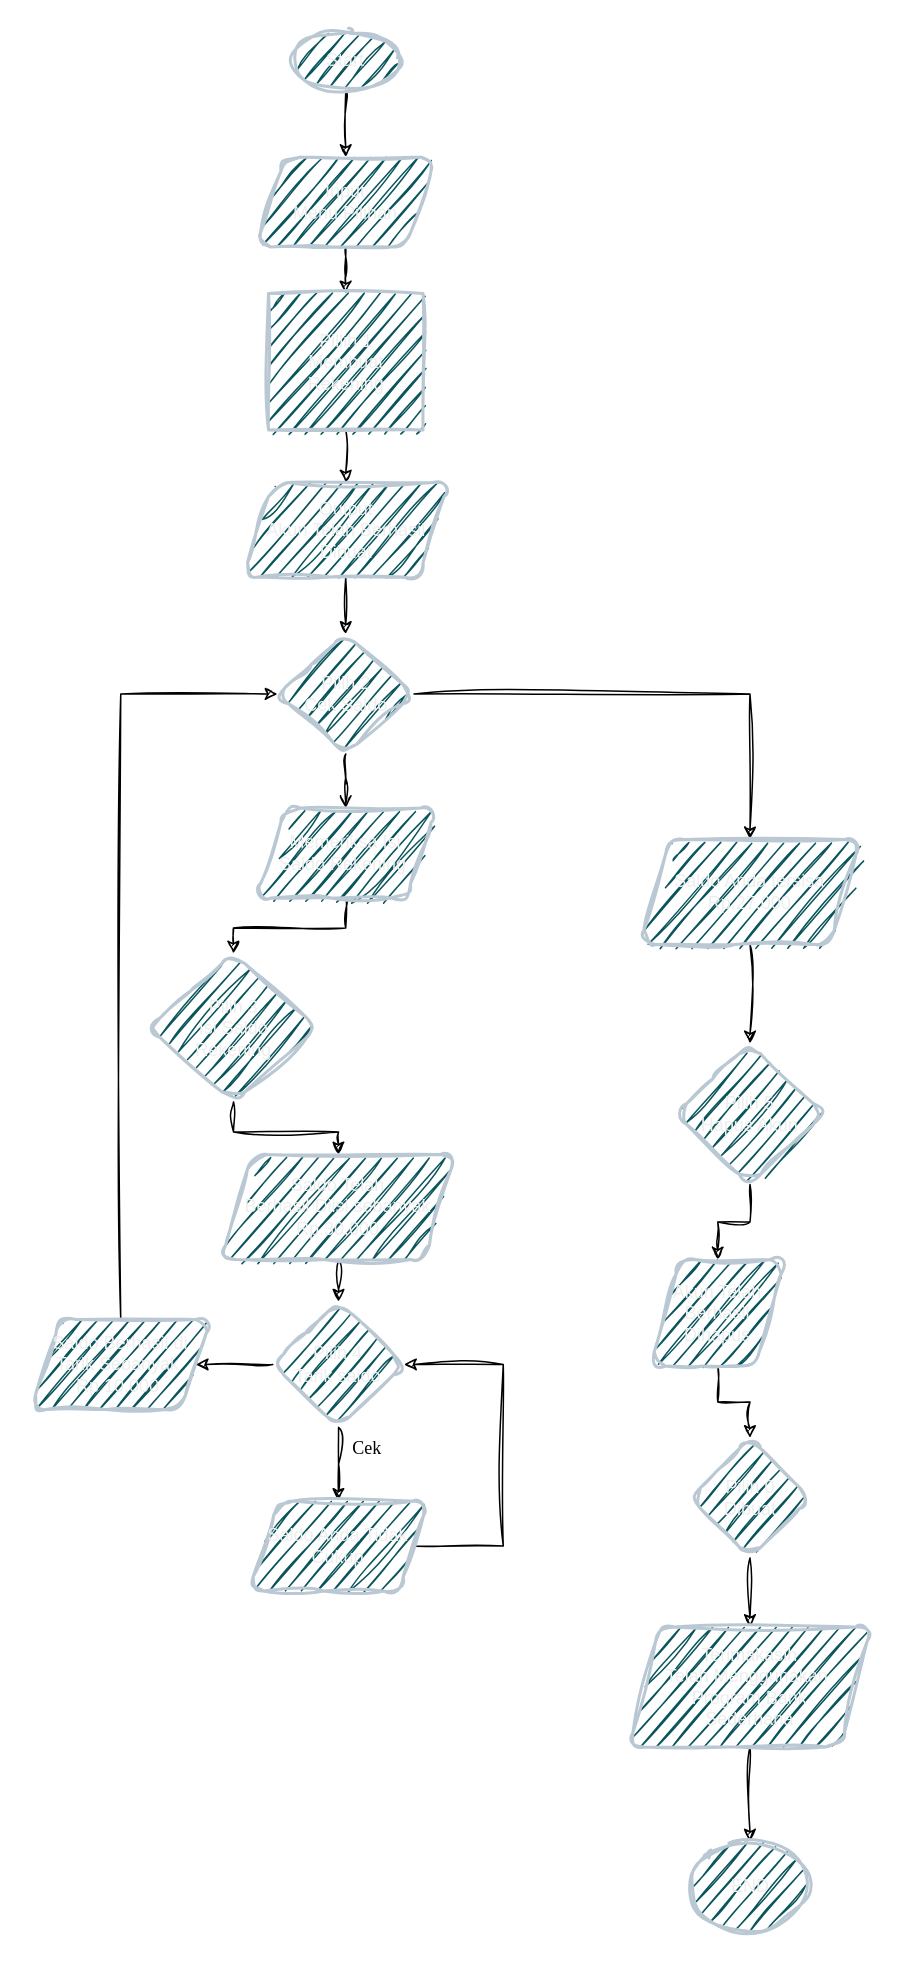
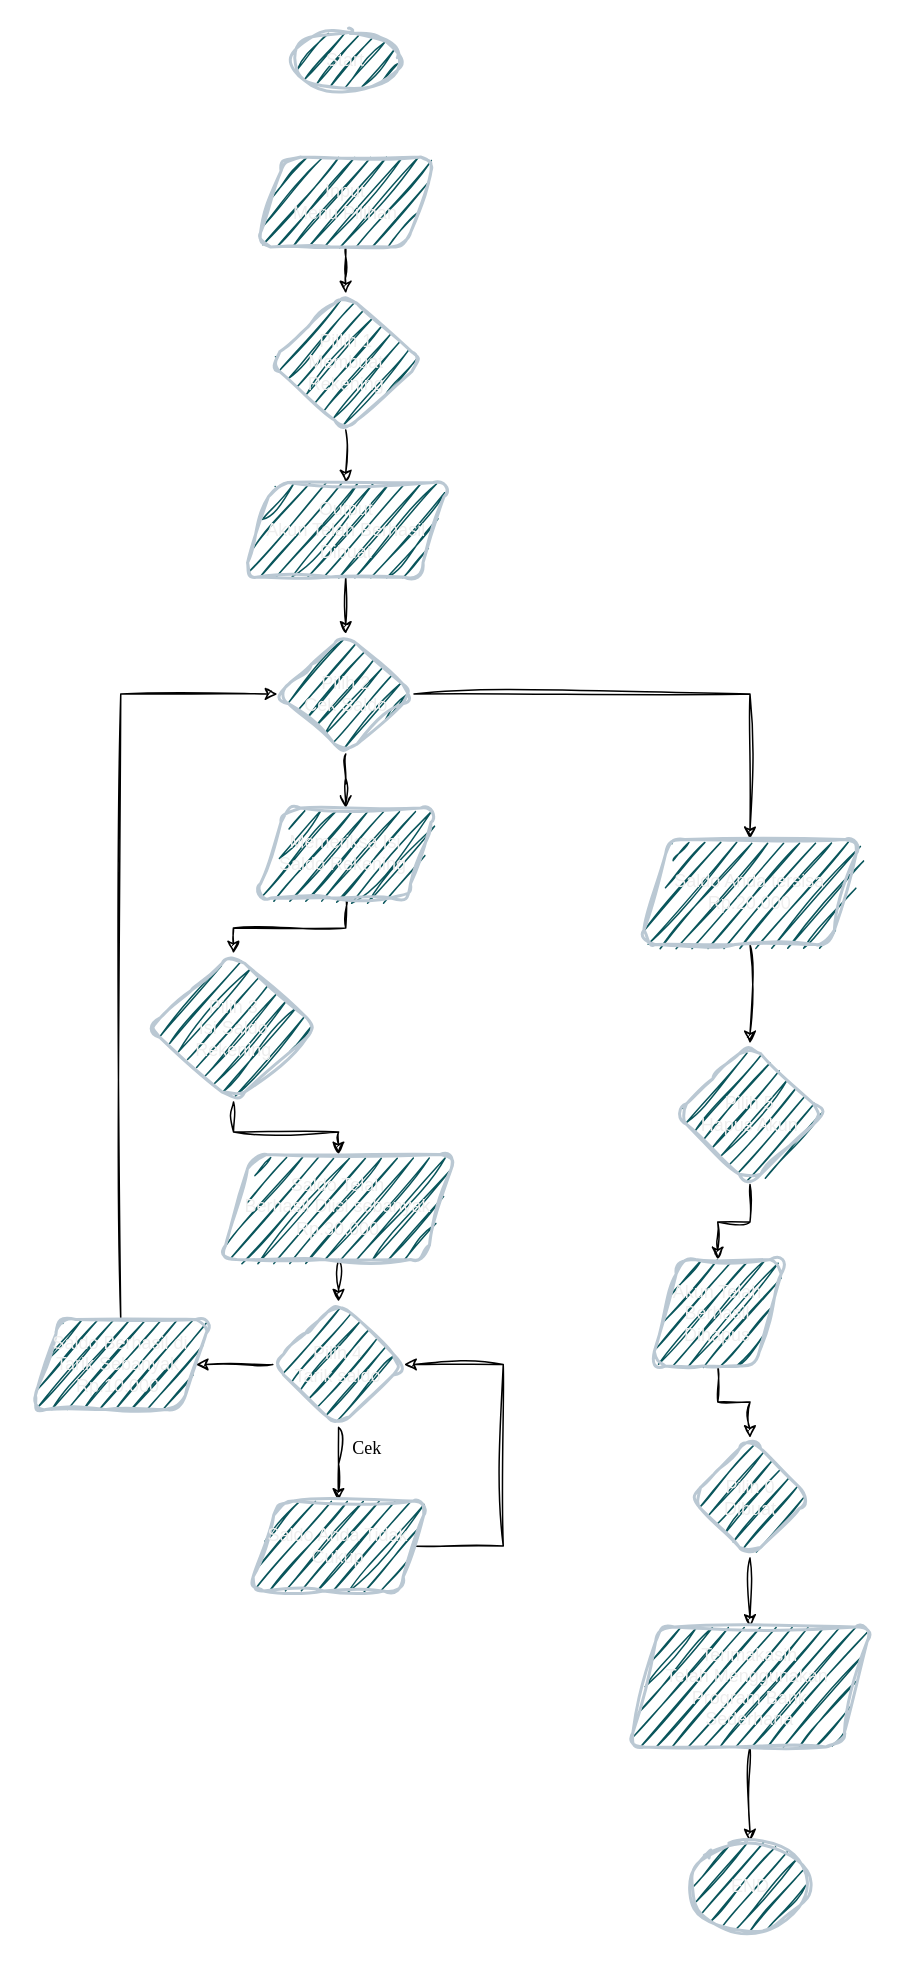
- <mxCell id="2" value="" style="edgeStyle=orthogonalEdgeStyle;rounded=0;sketch=1;hachureGap=4;jiggle=2;curveFitting=1;orthogonalLoop=1;jettySize=auto;html=1;fontFamily=Architects Daughter;fontSource=https%3A%2F%2Ffonts.googleapis.com%2Fcss%3Ffamily%3DArchitects%2BDaughter;" edge="1" parent="1" source="3" target="5"><mxGeometry relative="1" as="geometry" /></mxCell>
- <mxCell id="7" value="Pillih 1&lt;div&gt;Membuat Rekening&lt;/div&gt;" style="whiteSpace=wrap;html=1;fillColor=#09555B;strokeColor=#BAC8D3;fontColor=#EEEEEE;strokeWidth=2;labelBackgroundColor=none;sketch=1;curveFitting=1;jiggle=2;rounded=0;" vertex="1" parent="1"><mxGeometry x="178.5" y="195" width="103" height="91" as="geometry" /></mxCell>
+ <mxCell id="7" value="Pillih 1&lt;div&gt;Membuat Rekening&lt;/div&gt;" style="rhombus;whiteSpace=wrap;html=1;fillColor=#09555B;strokeColor=#BAC8D3;fontColor=#EEEEEE;strokeWidth=2;labelBackgroundColor=none;sketch=1;curveFitting=1;jiggle=2;rounded=1;" vertex="1" parent="1"><mxGeometry x="178.5" y="195" width="103" height="91" as="geometry" /></mxCell>
- <mxCell id="25" value="Saldo Anda tersisa&lt;div&gt;Rp.27.000&lt;/div&gt;" style="shape=parallelogram;perimeter=parallelogramPerimeter;whiteSpace=wrap;html=1;fixedSize=1;fillColor=#09555B;strokeColor=#BAC8D3;fontColor=#EEEEEE;strokeWidth=2;labelBackgroundColor=none;sketch=1;curveFitting=1;jiggle=2;rounded=1;" vertex="1" parent="1"><mxGeometry x="426" y="559" width="147" height="70" as="geometry" /></mxCell>
+ <mxCell id="25" value="Saldo Anda tersisa&lt;div&gt;Rp.20.000&lt;/div&gt;" style="shape=parallelogram;perimeter=parallelogramPerimeter;whiteSpace=wrap;html=1;fixedSize=1;fillColor=#09555B;strokeColor=#BAC8D3;fontColor=#EEEEEE;strokeWidth=2;labelBackgroundColor=none;sketch=1;curveFitting=1;jiggle=2;rounded=1;" vertex="1" parent="1"><mxGeometry x="426" y="559" width="147" height="70" as="geometry" /></mxCell>
